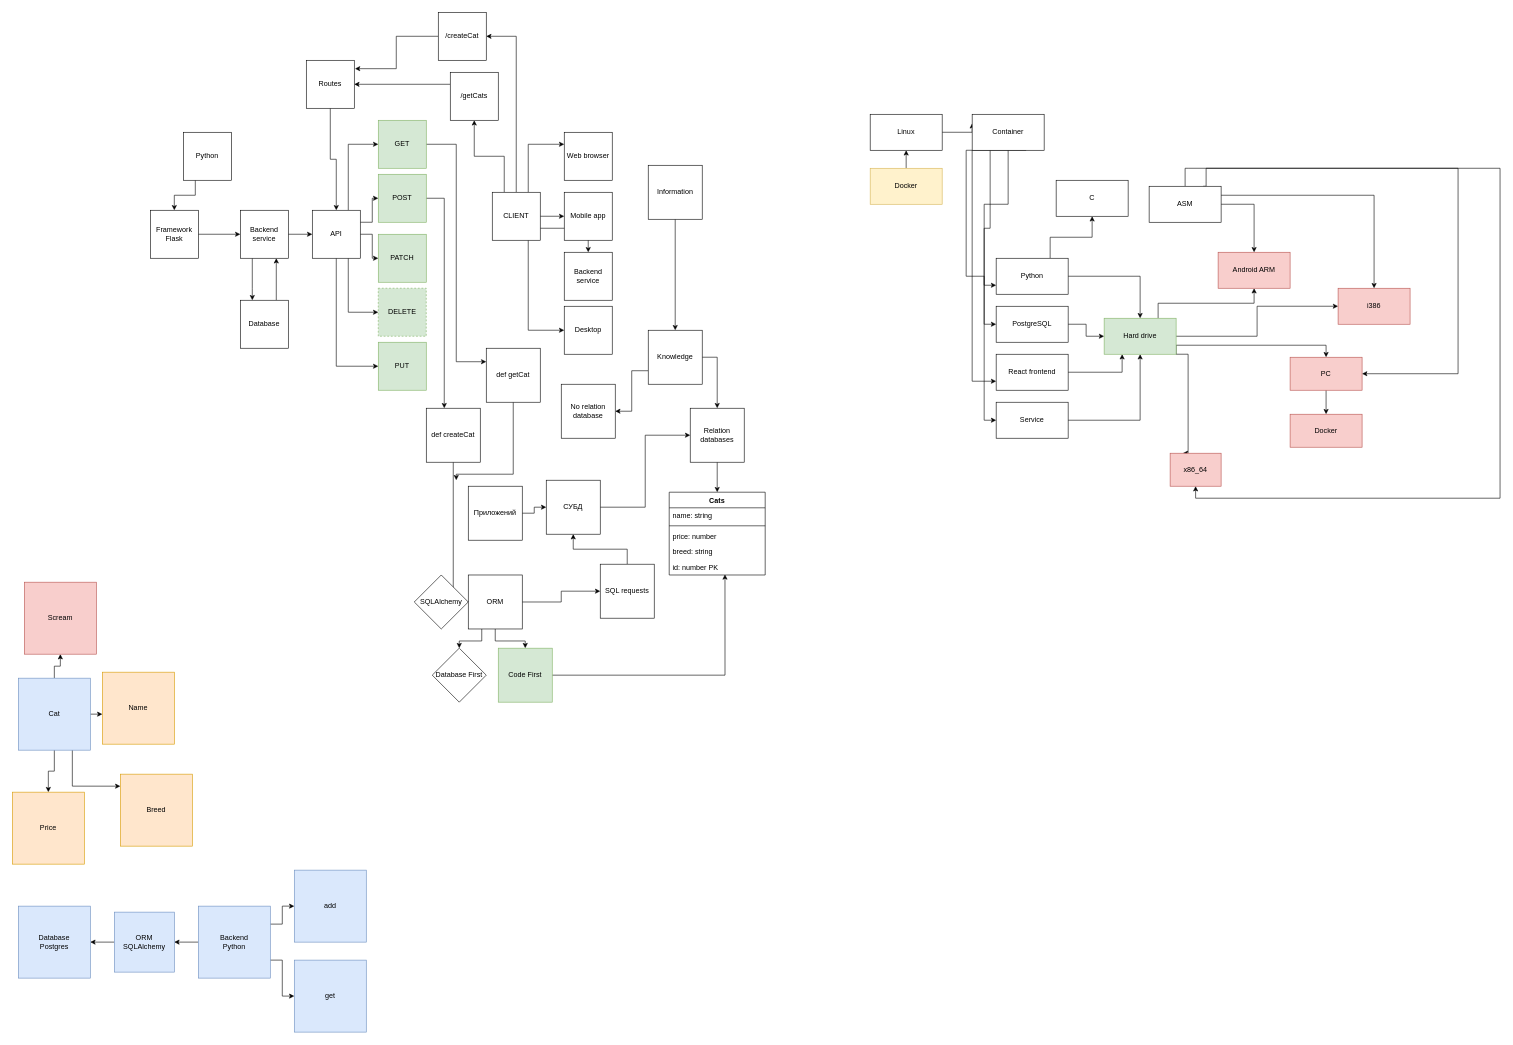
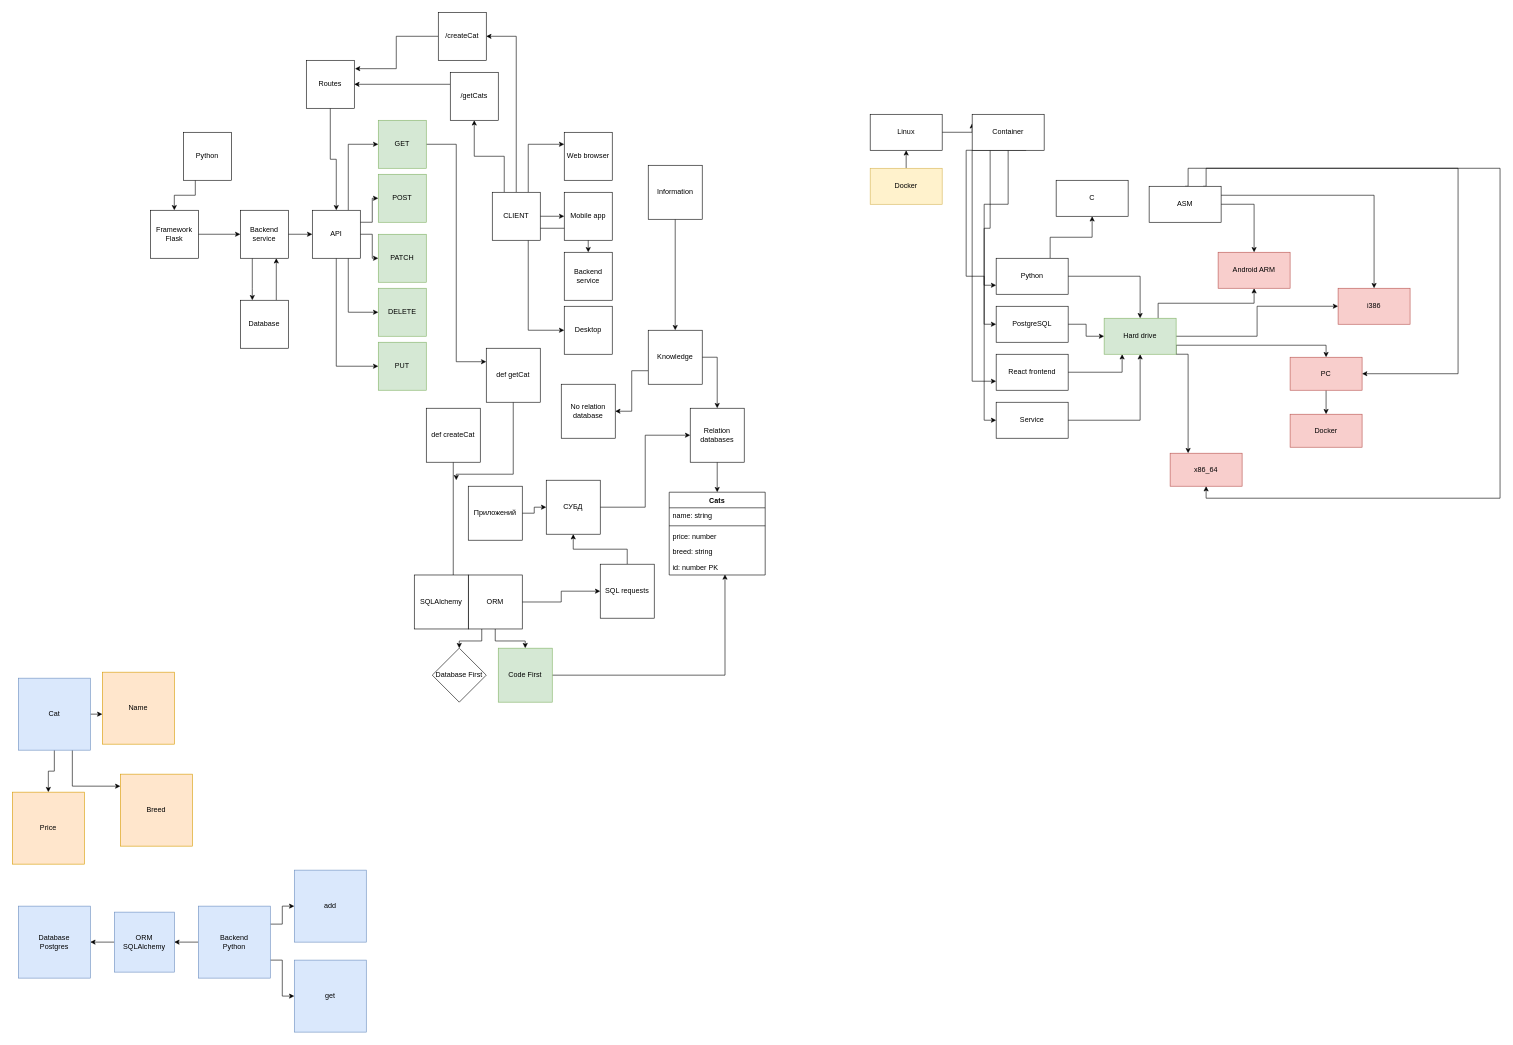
- <mxCell id="19" style="edgeStyle=orthogonalEdgeStyle;rounded=0;orthogonalLoop=1;jettySize=auto;html=1;exitX=1;exitY=0.5;exitDx=0;exitDy=0;" parent="1" source="20" target="42" edge="1"><mxGeometry relative="1" as="geometry"><Array as="points"><mxPoint x="740" y="330" /></Array></mxGeometry></mxCell>
- <mxCell id="22" value="DELETE" style="whiteSpace=wrap;html=1;aspect=fixed;fillColor=#d5e8d4;strokeColor=#82b366;dashed=1;" parent="1" vertex="1"><mxGeometry x="630" y="480" width="80" height="80" as="geometry" /></mxCell>
+ <mxCell id="22" value="DELETE" style="whiteSpace=wrap;html=1;aspect=fixed;fillColor=#d5e8d4;strokeColor=#82b366;" parent="1" vertex="1"><mxGeometry x="630" y="480" width="80" height="80" as="geometry" /></mxCell>
- <mxCell id="93" value="x86_64" style="rounded=0;whiteSpace=wrap;html=1;fillColor=#f8cecc;strokeColor=#b85450;" vertex="1" parent="1"><mxGeometry x="1950" y="755" width="85" height="55" as="geometry" /></mxCell>
+ <mxCell id="93" value="x86_64" style="rounded=0;whiteSpace=wrap;html=1;fillColor=#f8cecc;strokeColor=#b85450;" vertex="1" parent="1"><mxGeometry x="1950" y="755" width="120" height="55" as="geometry" /></mxCell>
- <mxCell id="69" value="SQLAlchemy" style="rhombus;whiteSpace=wrap;html=1;aspect=fixed;" parent="1" vertex="1"><mxGeometry x="690" y="958" width="90" height="90" as="geometry" /></mxCell>
+ <mxCell id="69" value="SQLAlchemy" style="whiteSpace=wrap;html=1;aspect=fixed;" parent="1" vertex="1"><mxGeometry x="690" y="958" width="90" height="90" as="geometry" /></mxCell>
- <mxCell id="116" value="Scream" style="whiteSpace=wrap;html=1;aspect=fixed;fillColor=#f8cecc;strokeColor=#b85450;" vertex="1" parent="1"><mxGeometry x="40" y="970" width="120" height="120" as="geometry" /></mxCell>
- <mxCell id="111" style="edgeStyle=orthogonalEdgeStyle;rounded=0;orthogonalLoop=1;jettySize=auto;html=1;exitX=0.5;exitY=0;exitDx=0;exitDy=0;" edge="1" parent="1" source="112" target="116"><mxGeometry relative="1" as="geometry" /></mxCell>
